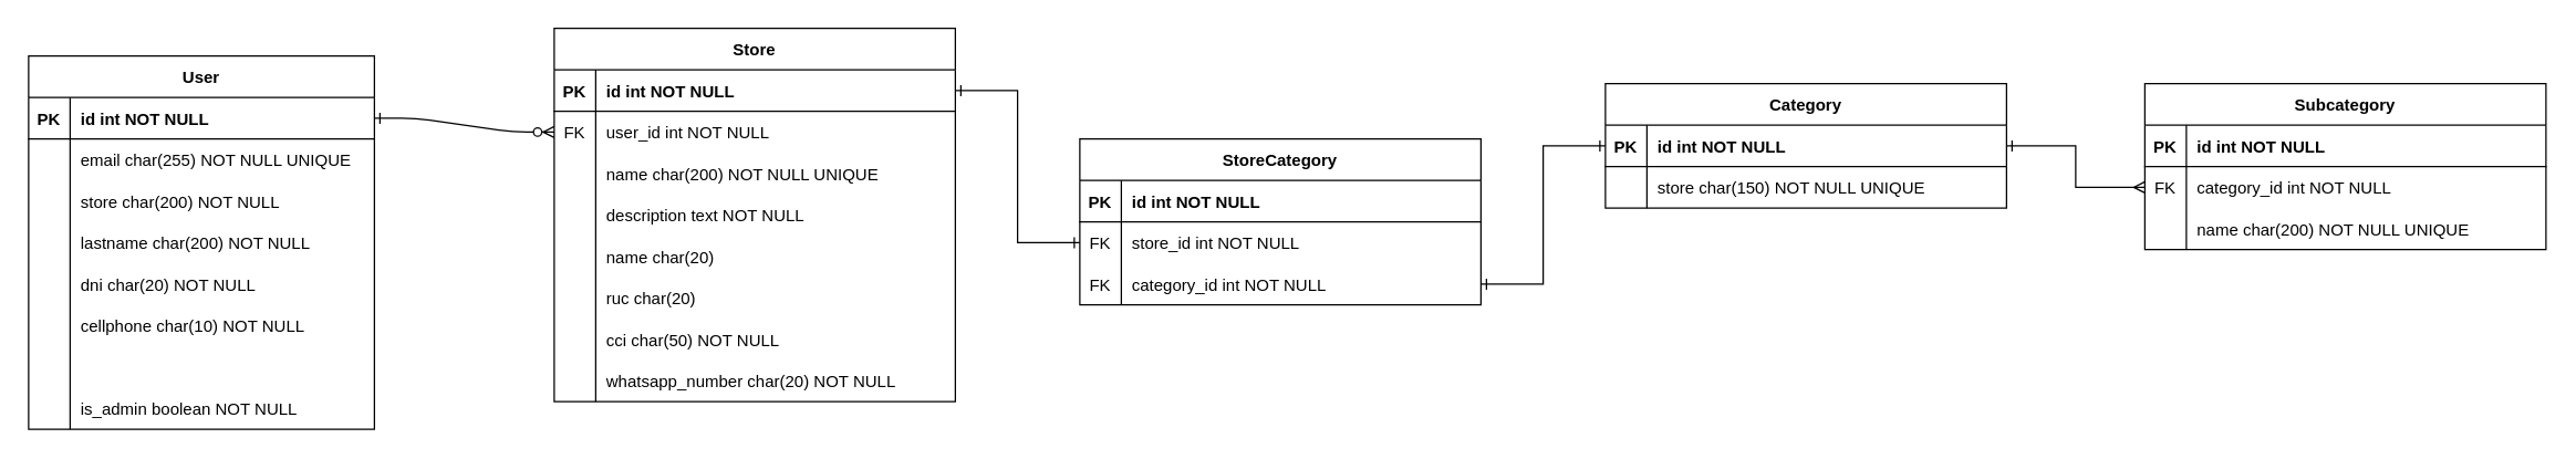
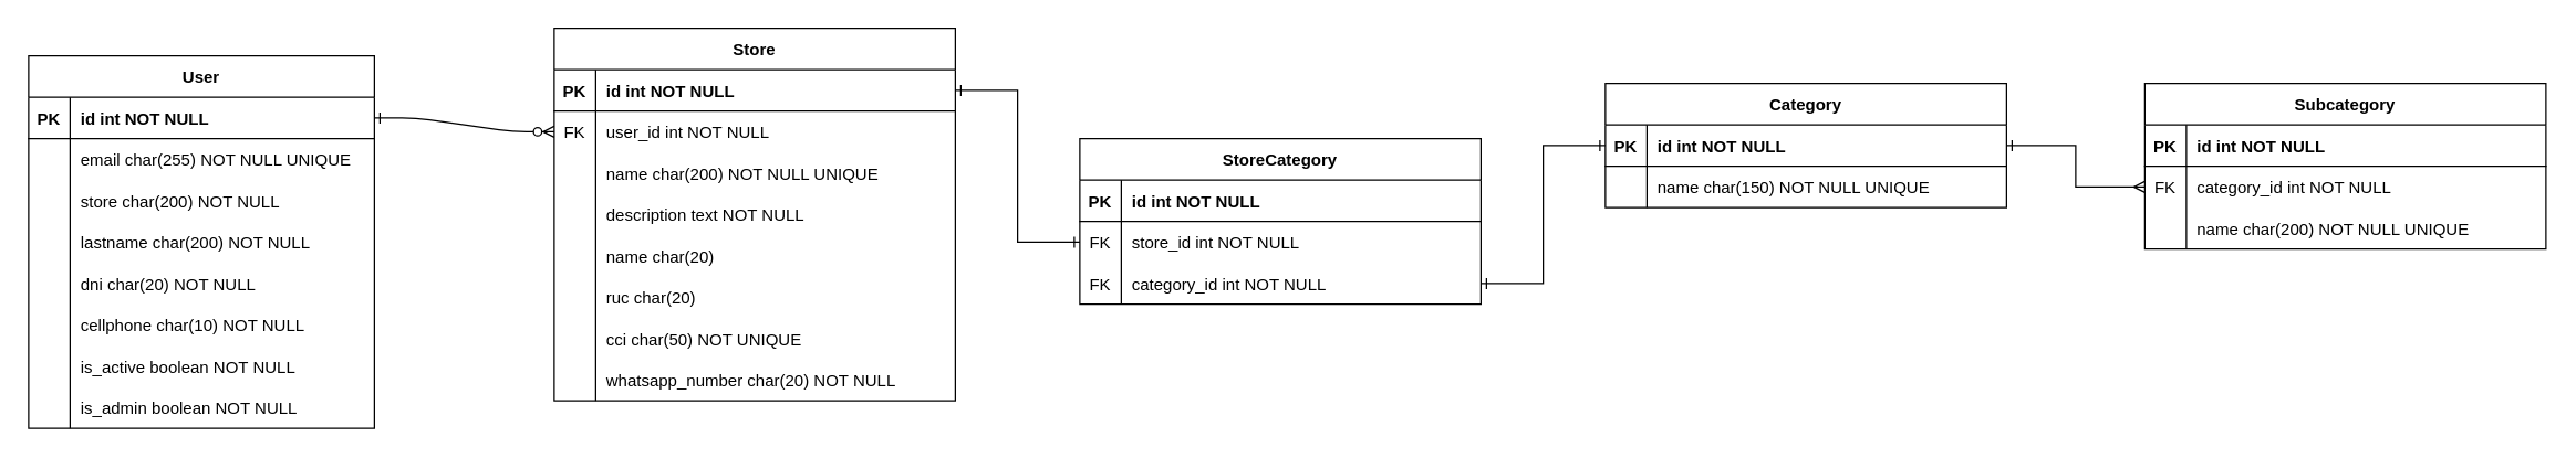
- <mxCell id="59" value="store char(150) NOT NULL UNIQUE" style="shape=partialRectangle;overflow=hidden;connectable=0;fillColor=none;top=0;left=0;bottom=0;right=0;align=left;spacingLeft=6;" parent="57" vertex="1"><mxGeometry x="30" width="260" height="30" as="geometry"><mxRectangle width="260" height="30" as="alternateBounds" /></mxGeometry></mxCell>
+ <mxCell id="59" value="name char(150) NOT NULL UNIQUE" style="shape=partialRectangle;overflow=hidden;connectable=0;fillColor=none;top=0;left=0;bottom=0;right=0;align=left;spacingLeft=6;" parent="57" vertex="1"><mxGeometry x="30" width="260" height="30" as="geometry"><mxRectangle width="260" height="30" as="alternateBounds" /></mxGeometry></mxCell>
- <mxCell id="49" value="cci char(50) NOT NULL" style="shape=partialRectangle;overflow=hidden;connectable=0;fillColor=none;top=0;left=0;bottom=0;right=0;align=left;spacingLeft=6;" parent="47" vertex="1"><mxGeometry x="30" width="260" height="30" as="geometry"><mxRectangle width="260" height="30" as="alternateBounds" /></mxGeometry></mxCell>
+ <mxCell id="49" value="cci char(50) NOT UNIQUE" style="shape=partialRectangle;overflow=hidden;connectable=0;fillColor=none;top=0;left=0;bottom=0;right=0;align=left;spacingLeft=6;" parent="47" vertex="1"><mxGeometry x="30" width="260" height="30" as="geometry"><mxRectangle width="260" height="30" as="alternateBounds" /></mxGeometry></mxCell>
+ <mxCell id="24" value="is_active boolean NOT NULL" style="shape=partialRectangle;overflow=hidden;connectable=0;fillColor=none;top=0;left=0;bottom=0;right=0;align=left;spacingLeft=6;" parent="22" vertex="1"><mxGeometry x="30" width="220" height="30" as="geometry"><mxRectangle width="220" height="30" as="alternateBounds" /></mxGeometry></mxCell>
